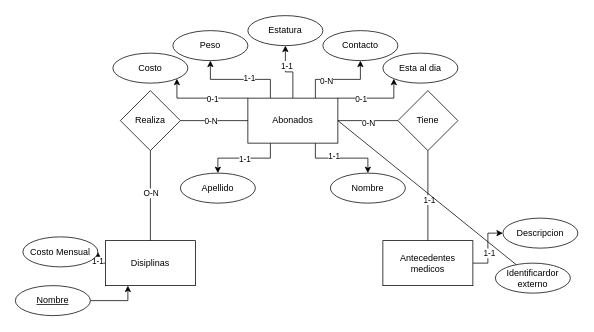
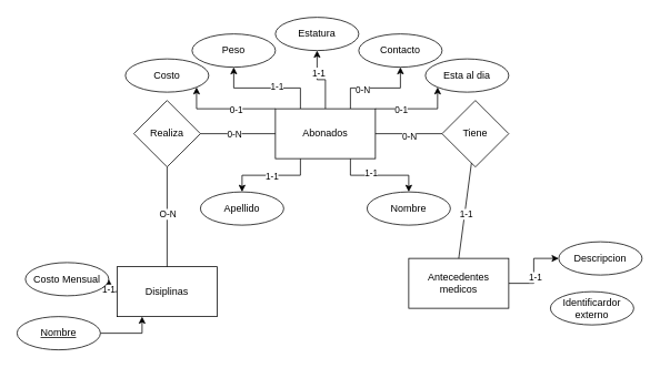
- <mxCell id="44" value="" style="endArrow=none;html=1;rounded=0;entryX=1;entryY=0.5;entryDx=0;entryDy=0;" edge="1" parent="1" source="45" target="16"><mxGeometry width="50" height="50" relative="1" as="geometry"><mxPoint x="710" y="370" as="sourcePoint" /><mxPoint x="380" y="220" as="targetPoint" /></mxGeometry></mxCell>
- <mxCell id="22" value="Antecedentes medicos" style="rounded=0;whiteSpace=wrap;html=1;" vertex="1" parent="1"><mxGeometry x="510" y="320" width="120" height="60" as="geometry" /></mxCell>
+ <mxCell id="22" value="Antecedentes medicos" style="rounded=0;whiteSpace=wrap;html=1;" vertex="1" parent="1"><mxGeometry x="490" y="310" width="120" height="60" as="geometry" /></mxCell>
